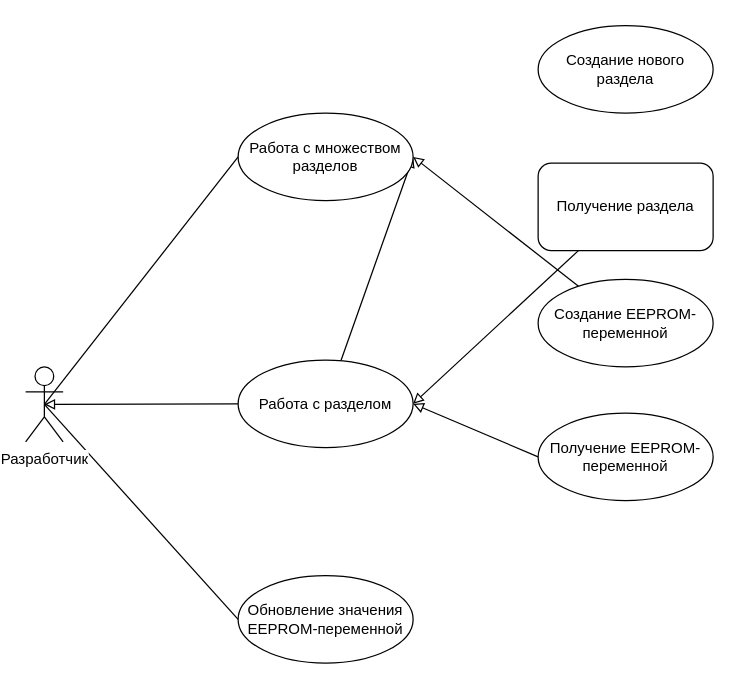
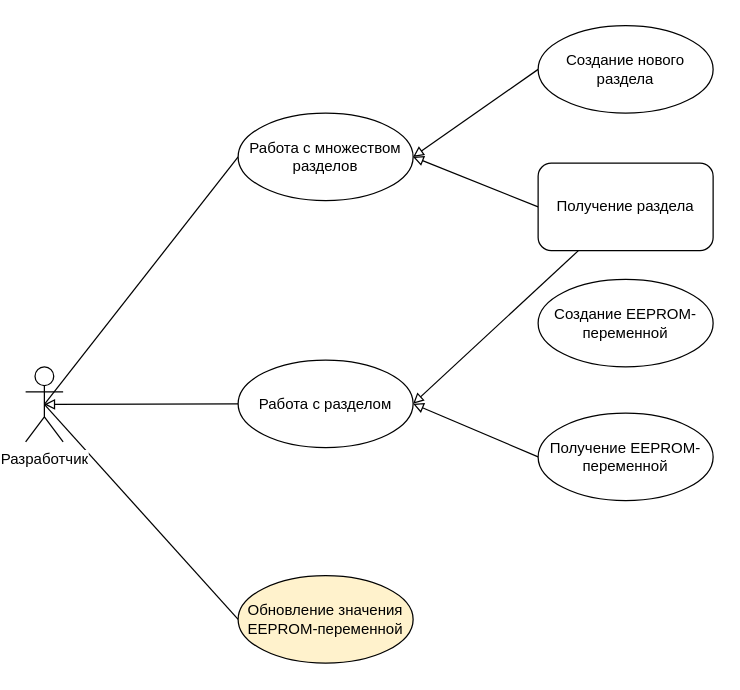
- <mxCell id="7" style="edgeStyle=none;rounded=0;orthogonalLoop=1;jettySize=auto;html=1;exitX=1;exitY=0.5;exitDx=0;exitDy=0;endArrow=none;endFill=0;startArrow=block;startFill=0;" edge="1" parent="1" source="8" target="14"><mxGeometry relative="1" as="geometry" /></mxCell>
+ <mxCell id="7" style="edgeStyle=none;rounded=0;orthogonalLoop=1;jettySize=auto;html=1;exitX=1;exitY=0.5;exitDx=0;exitDy=0;entryX=0;entryY=0.5;entryDx=0;entryDy=0;endArrow=none;endFill=0;startArrow=block;startFill=0;" edge="1" parent="1" source="8" target="13"><mxGeometry relative="1" as="geometry" /></mxCell>
- <mxCell id="6" style="edgeStyle=none;rounded=0;orthogonalLoop=1;jettySize=auto;html=1;exitX=1;exitY=0.5;exitDx=0;exitDy=0;endArrow=none;endFill=0;startArrow=block;startFill=0;" edge="1" parent="1" source="8" target="16"><mxGeometry relative="1" as="geometry" /></mxCell>
+ <mxCell id="6" style="edgeStyle=none;rounded=0;orthogonalLoop=1;jettySize=auto;html=1;exitX=1;exitY=0.5;exitDx=0;exitDy=0;entryX=0;entryY=0.5;entryDx=0;entryDy=0;endArrow=none;endFill=0;startArrow=block;startFill=0;" edge="1" parent="1" source="8" target="12"><mxGeometry relative="1" as="geometry" /></mxCell>
- <mxCell id="11" value="&lt;span style=&quot;font-family: &amp;#34;helvetica&amp;#34; , &amp;#34;vp default&amp;#34;&quot;&gt;Обновление значения EEPROM-переменной&lt;/span&gt;" style="ellipse;whiteSpace=wrap;html=1;" vertex="1" parent="1"><mxGeometry x="190" y="460" width="140" height="70" as="geometry" /></mxCell>
+ <mxCell id="11" value="&lt;span style=&quot;font-family: &amp;#34;helvetica&amp;#34; , &amp;#34;vp default&amp;#34;&quot;&gt;Обновление значения EEPROM-переменной&lt;/span&gt;" style="ellipse;whiteSpace=wrap;html=1;fillColor=#fff2cc;" vertex="1" parent="1"><mxGeometry x="190" y="460" width="140" height="70" as="geometry" /></mxCell>
